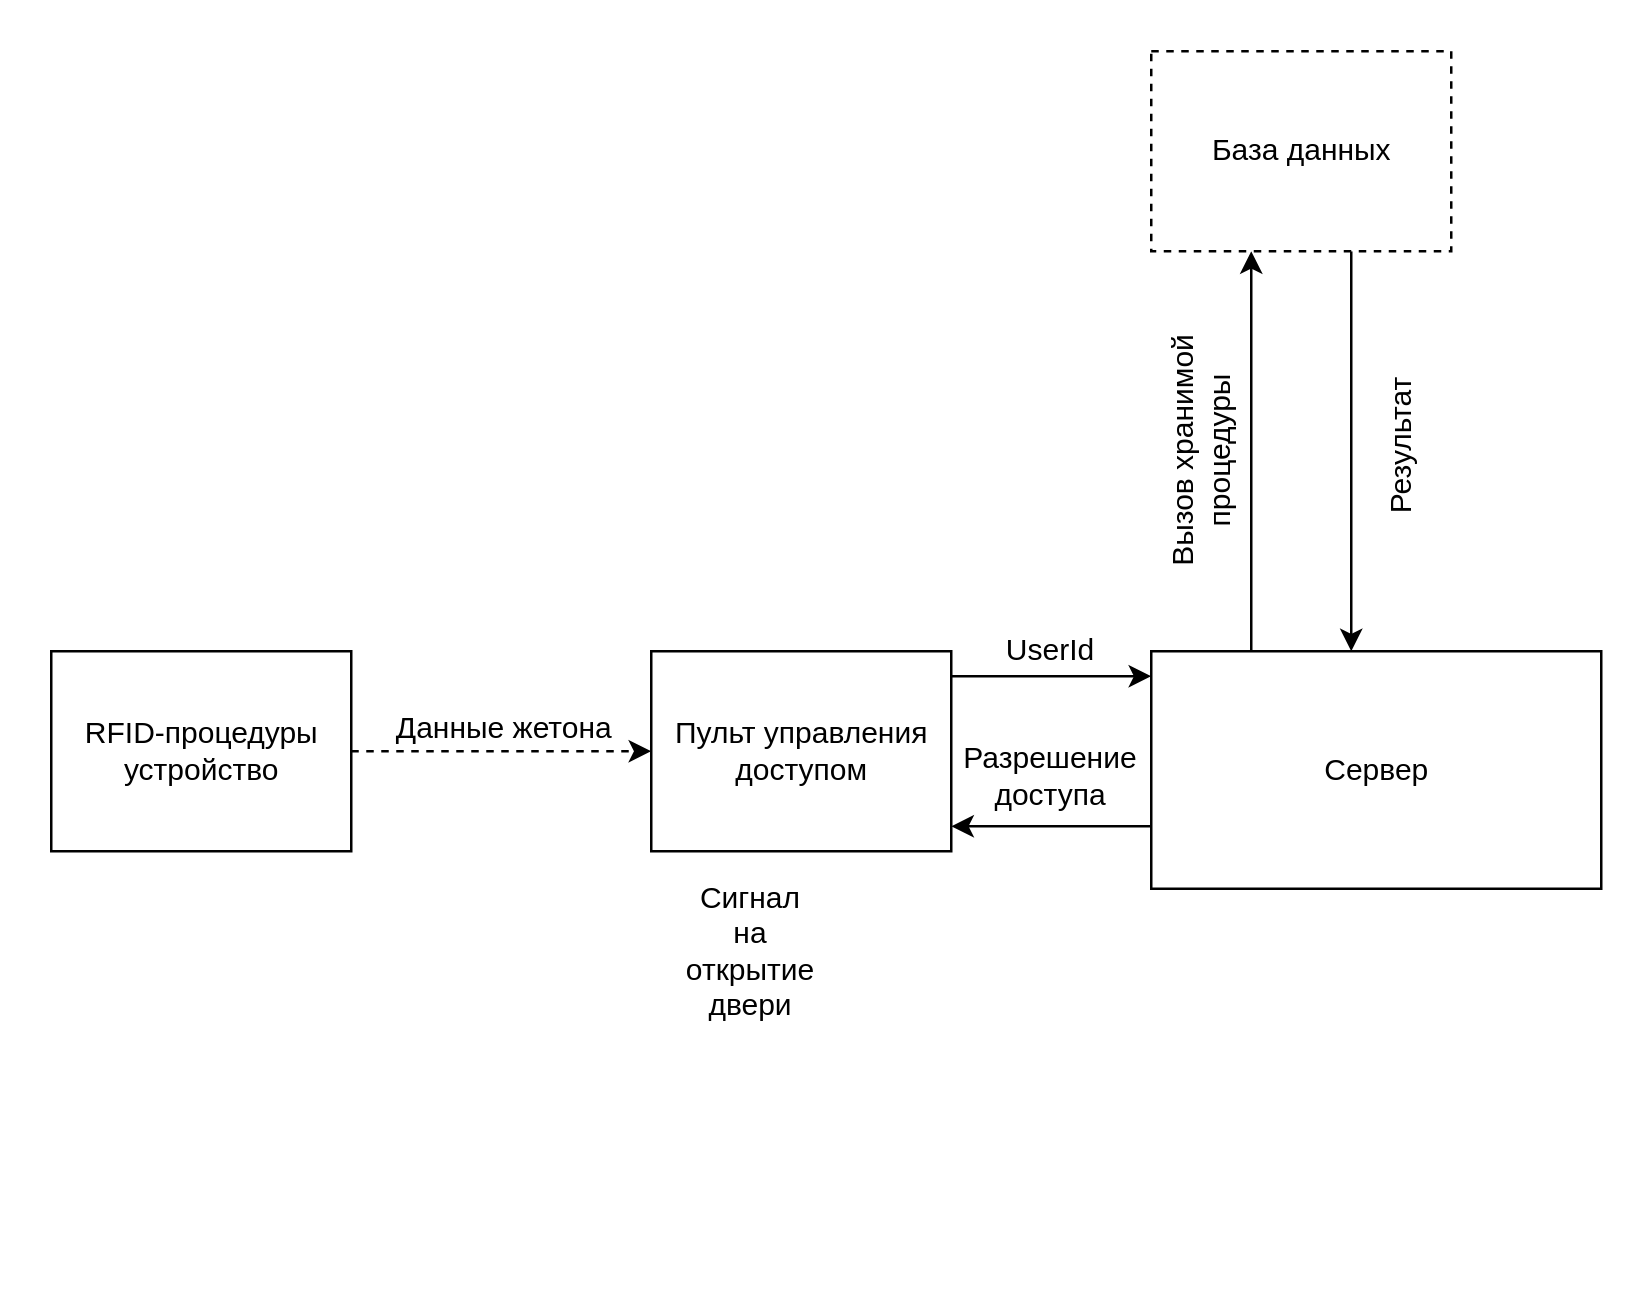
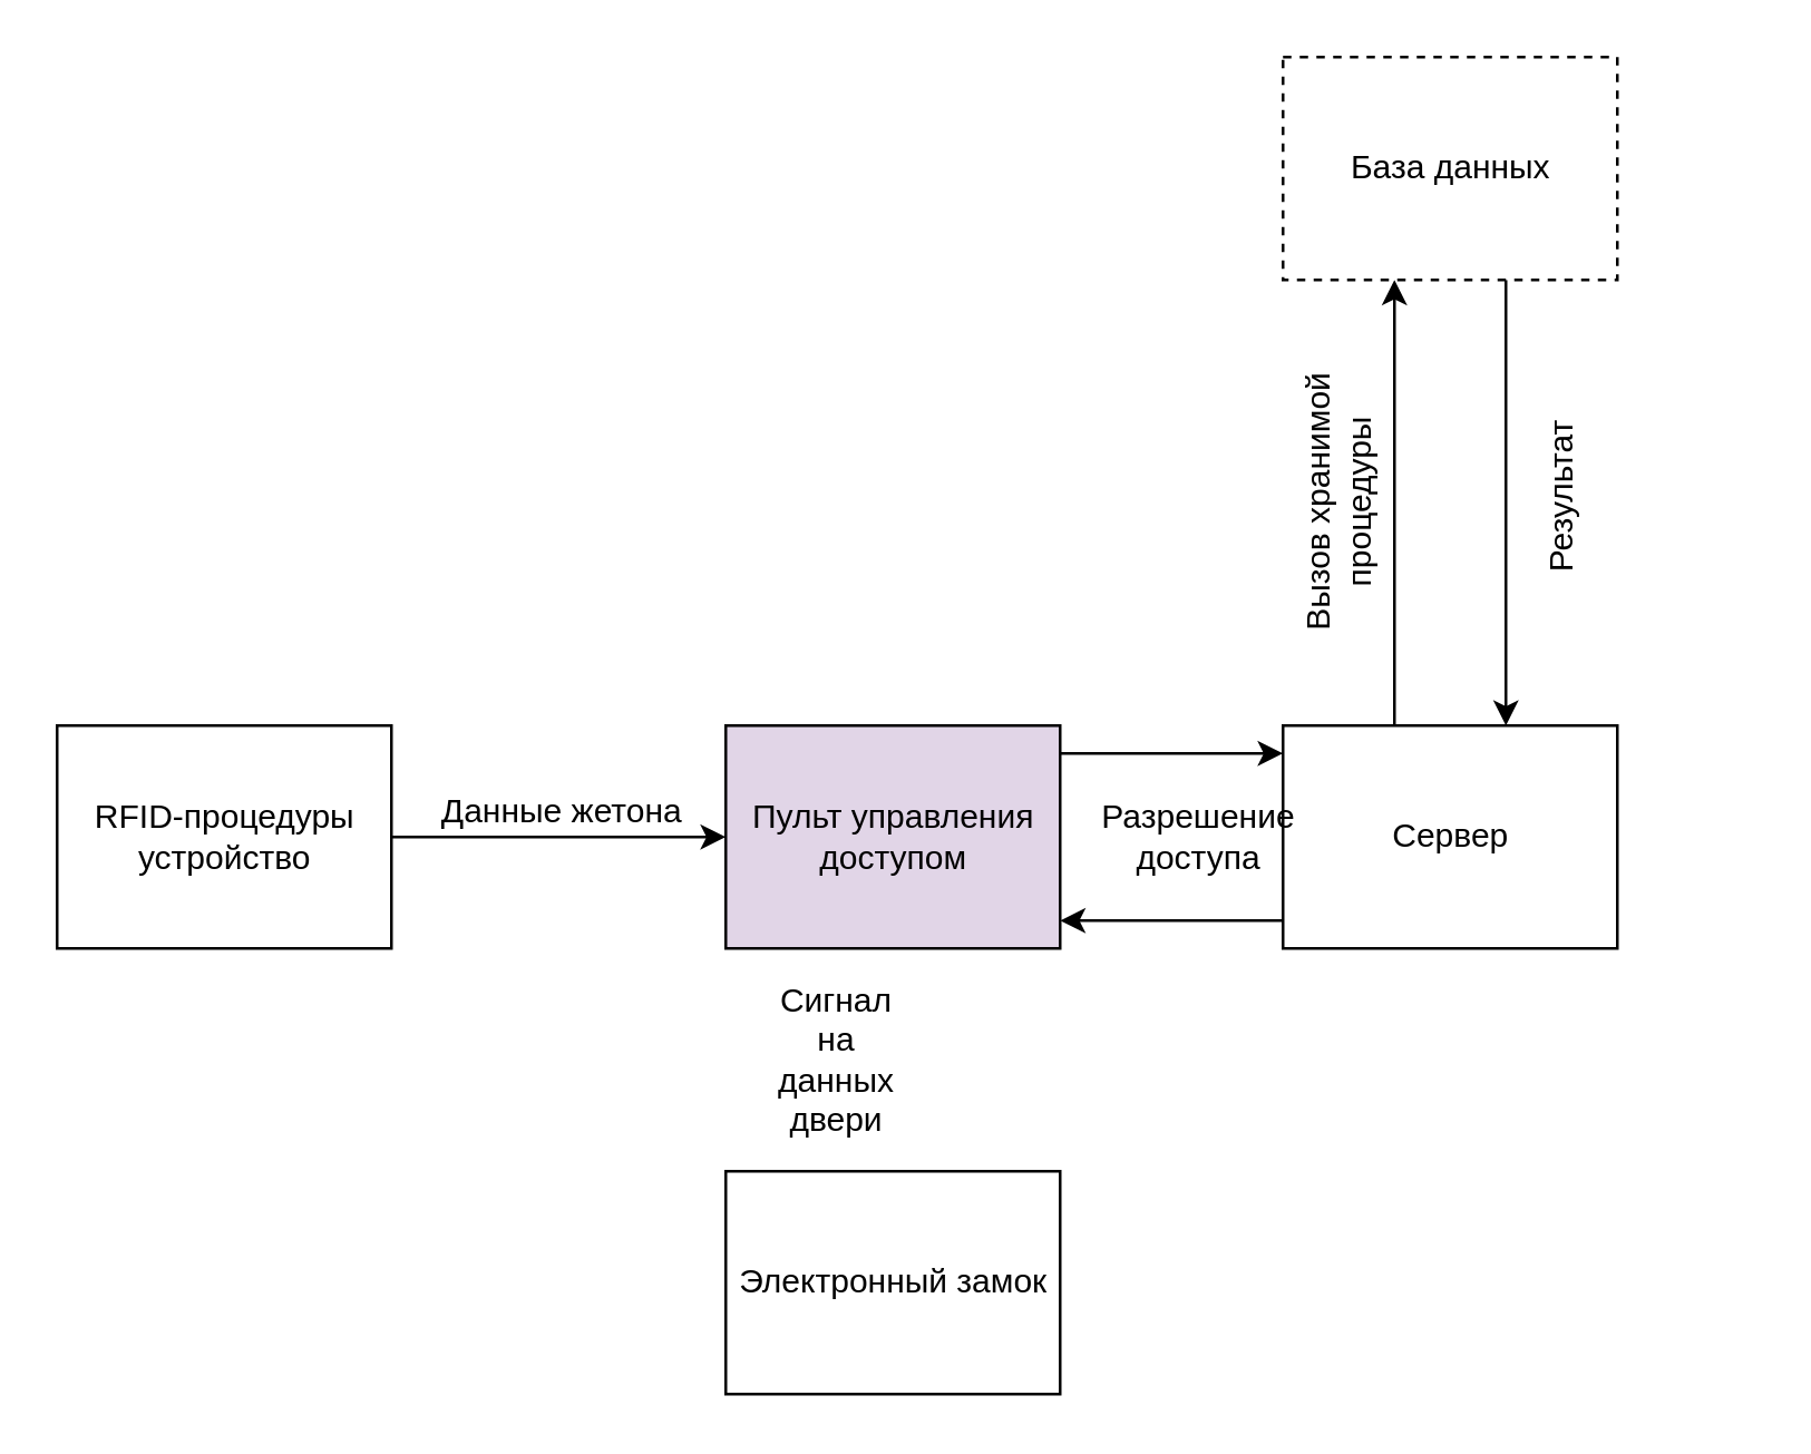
- <mxCell id="14" value="UserId" style="text;html=1;strokeColor=none;fillColor=none;align=center;verticalAlign=middle;whiteSpace=wrap;rounded=0;" vertex="1" parent="1"><mxGeometry x="400" y="250" width="40" height="20" as="geometry" /></mxCell>
- <mxCell id="2" value="" style="edgeStyle=orthogonalEdgeStyle;rounded=0;orthogonalLoop=1;jettySize=auto;html=1;dashed=1;" edge="1" parent="1" source="4" target="6"><mxGeometry relative="1" as="geometry"><Array as="points"><mxPoint x="220" y="300" /><mxPoint x="220" y="300" /></Array></mxGeometry></mxCell>
+ <mxCell id="2" value="" style="edgeStyle=orthogonalEdgeStyle;rounded=0;orthogonalLoop=1;jettySize=auto;html=1;" edge="1" parent="1" source="4" target="6"><mxGeometry relative="1" as="geometry"><Array as="points"><mxPoint x="220" y="300" /><mxPoint x="220" y="300" /></Array></mxGeometry></mxCell>
- <mxCell id="6" value="&lt;div&gt;Пульт управления&lt;/div&gt;&lt;div&gt;доступом&lt;br&gt;&lt;/div&gt;" style="html=1;" vertex="1" parent="1"><mxGeometry x="260" y="260" width="120" height="80" as="geometry" /></mxCell>
+ <mxCell id="6" value="&lt;div&gt;Пульт управления&lt;/div&gt;&lt;div&gt;доступом&lt;br&gt;&lt;/div&gt;" style="html=1;fillColor=#e1d5e7;" vertex="1" parent="1"><mxGeometry x="260" y="260" width="120" height="80" as="geometry" /></mxCell>
- <mxCell id="9" value="Сервер" style="html=1;" vertex="1" parent="1"><mxGeometry x="460" y="260" width="180" height="95" as="geometry" /></mxCell>
+ <mxCell id="9" value="Сервер" style="html=1;" vertex="1" parent="1"><mxGeometry x="460" y="260" width="120" height="80" as="geometry" /></mxCell>
- <mxCell id="15" value="Разрешение доступа" style="text;html=1;strokeColor=none;fillColor=none;align=center;verticalAlign=middle;whiteSpace=wrap;rounded=0;" vertex="1" parent="1"><mxGeometry x="400" y="300" width="40" height="20" as="geometry" /></mxCell>
+ <mxCell id="15" value="Разрешение доступа" style="text;html=1;strokeColor=none;fillColor=none;align=center;verticalAlign=middle;whiteSpace=wrap;rounded=0;" vertex="1" parent="1"><mxGeometry x="410" y="290" width="40" height="20" as="geometry" /></mxCell>
- <mxCell id="17" value="Сигнал на открытие двери" style="text;html=1;strokeColor=none;fillColor=none;align=center;verticalAlign=middle;whiteSpace=wrap;rounded=0;" vertex="1" parent="1"><mxGeometry x="280" y="370" width="40" height="20" as="geometry" /></mxCell>
+ <mxCell id="17" value="Сигнал на данных двери" style="text;html=1;strokeColor=none;fillColor=none;align=center;verticalAlign=middle;whiteSpace=wrap;rounded=0;" vertex="1" parent="1"><mxGeometry x="280" y="370" width="40" height="20" as="geometry" /></mxCell>
+ <mxCell id="16" value="Электронный замок" style="html=1;" vertex="1" parent="1"><mxGeometry x="260" y="420" width="120" height="80" as="geometry" /></mxCell>
